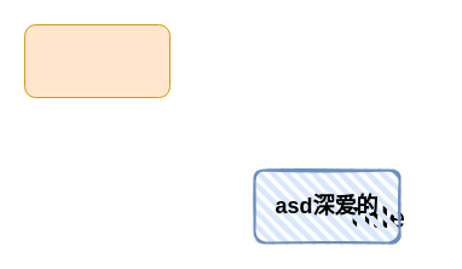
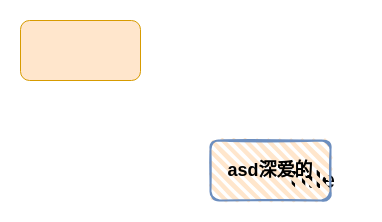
- <mxCell id="4" value="&lt;h2&gt;asd深爱的&lt;/h2&gt;" style="rounded=1;whiteSpace=wrap;html=1;strokeWidth=2;fillWeight=4;hachureGap=8;hachureAngle=45;fillColor=#dae8fc;sketch=1;strokeColor=#6c8ebf;" parent="1" vertex="1"><mxGeometry x="210" y="140" width="120" height="60" as="geometry" /></mxCell>
+ <mxCell id="4" value="&lt;h2&gt;asd深爱的&lt;/h2&gt;" style="rounded=1;whiteSpace=wrap;html=1;strokeWidth=2;fillWeight=4;hachureGap=8;hachureAngle=45;fillColor=#ffe6cc;sketch=1;strokeColor=#6c8ebf;" parent="1" vertex="1"><mxGeometry x="210" y="140" width="120" height="60" as="geometry" /></mxCell>
